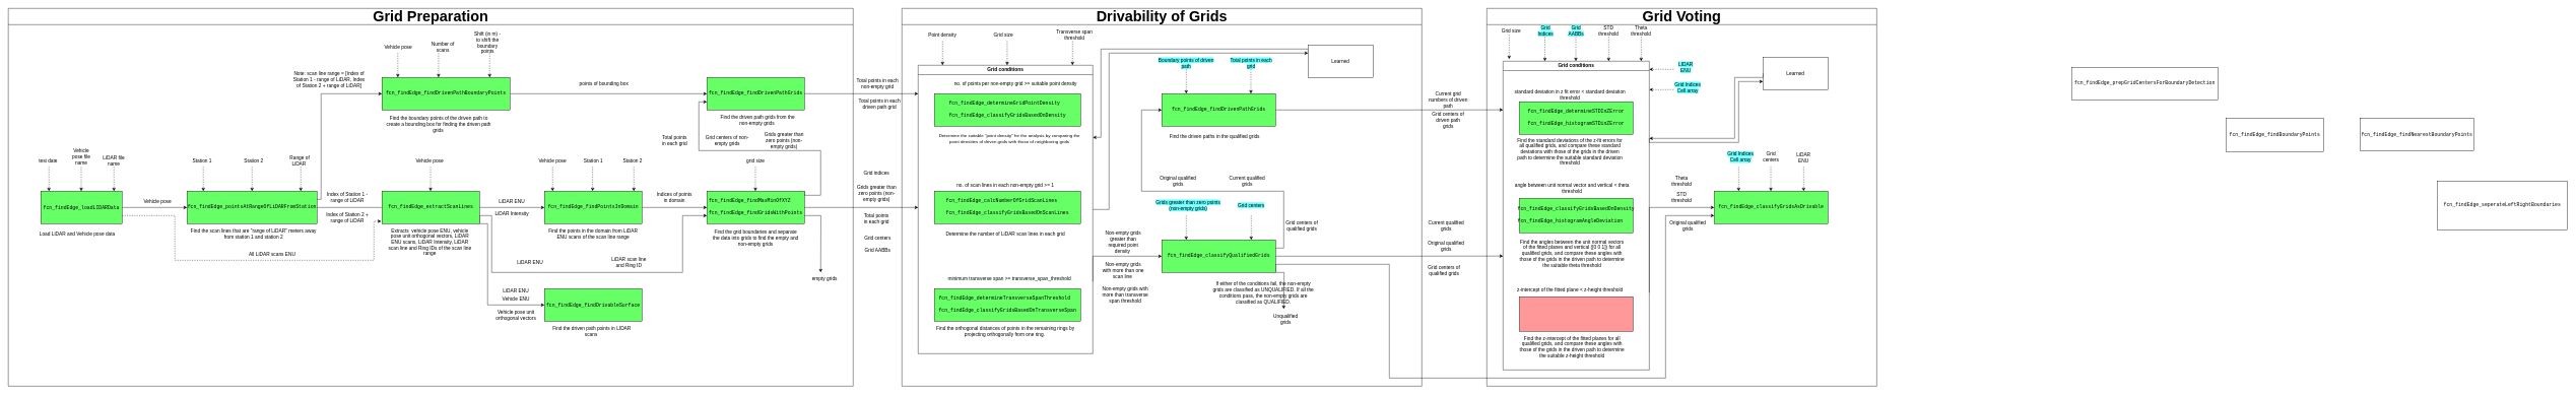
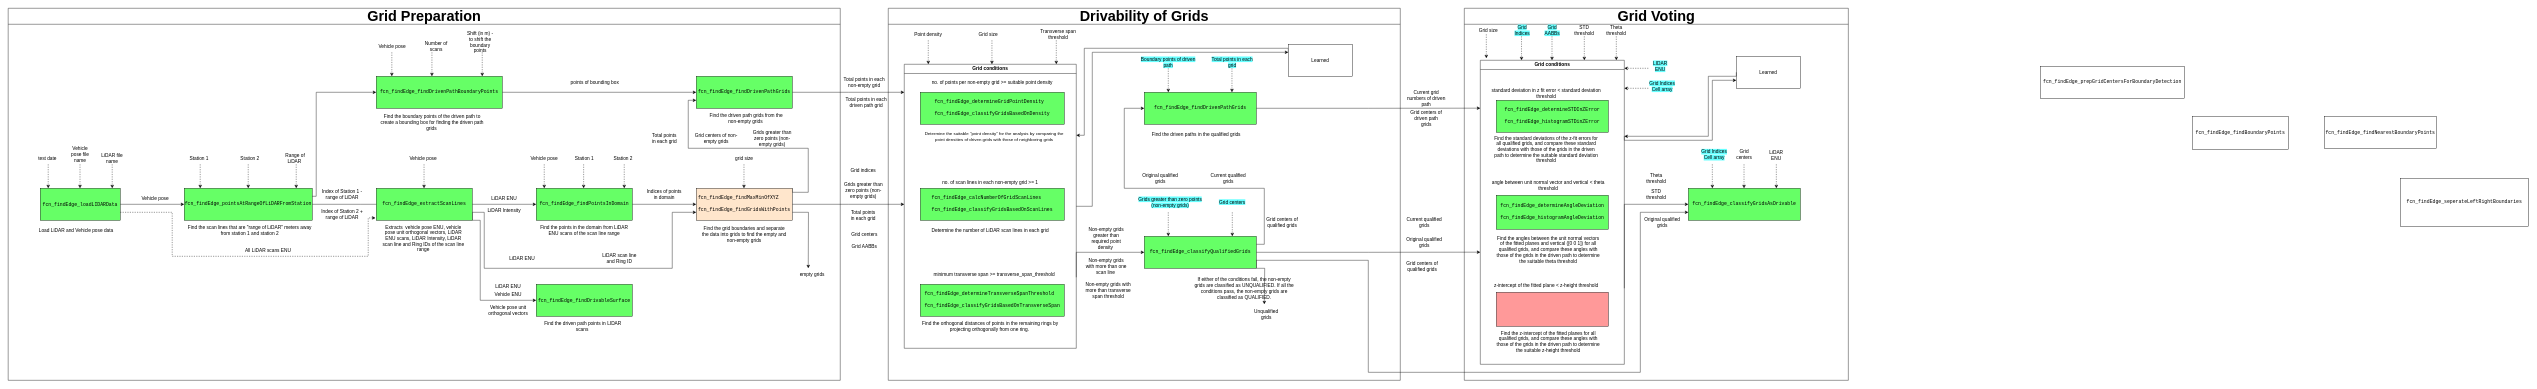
- <mxCell id="39" value="Note: scan line range = [Index of Station 1 - range of LiDAR, Index of Station 2 + range of LiDAR]" style="text;html=1;align=center;verticalAlign=middle;whiteSpace=wrap;rounded=0;" vertex="1" parent="1"><mxGeometry x="720" y="130" width="180" height="130" as="geometry" /></mxCell>
- <mxCell id="97" value="no. of points per non-empty grid &amp;gt;= suitable point density" style="text;html=1;align=center;verticalAlign=middle;whiteSpace=wrap;rounded=0;" vertex="1" parent="96"><mxGeometry x="85" y="30" width="310" height="30" as="geometry" /></mxCell>
+ <mxCell id="97" value="no. of points per non-empty grid &amp;gt;= suitable point density" style="text;html=1;align=center;verticalAlign=middle;whiteSpace=wrap;rounded=0;" vertex="1" parent="96"><mxGeometry x="65" y="30" width="310" height="30" as="geometry" /></mxCell>
- <mxCell id="62" value="&lt;div style=&quot;padding: 30px; text-align: start;&quot; class=&quot;rtcContent&quot;&gt;&lt;div style=&quot;font-family: Menlo, Monaco, Consolas, &amp;quot;Courier New&amp;quot;, monospace;&quot; class=&quot;lineNode&quot;&gt;&lt;span style=&quot;white-space: pre; background-color: initial;&quot;&gt;&lt;font style=&quot;font-size: 12px;&quot;&gt;fcn_findEdge_findMaxMinOfXYZ&lt;/font&gt;&lt;/span&gt;&lt;/div&gt;&lt;div style=&quot;font-size: 13px; font-family: Menlo, Monaco, Consolas, &amp;quot;Courier New&amp;quot;, monospace;&quot; class=&quot;lineNode&quot;&gt;&lt;span style=&quot;white-space: pre; background-color: initial;&quot;&gt;&lt;br&gt;&lt;/span&gt;&lt;/div&gt;&lt;div style=&quot;font-family: Menlo, Monaco, Consolas, &amp;quot;Courier New&amp;quot;, monospace;&quot; class=&quot;lineNode&quot;&gt;&lt;span style=&quot;white-space: pre;&quot;&gt;&lt;font style=&quot;font-size: 12px;&quot;&gt;fcn_findEdge_findGridsWithPoints&lt;/font&gt;&lt;/span&gt;&lt;/div&gt;&lt;/div&gt;" style="rounded=0;whiteSpace=wrap;html=1;fillColor=#66FF66;" vertex="1" parent="1"><mxGeometry x="1740" y="470" width="240" height="80" as="geometry" /></mxCell>
+ <mxCell id="62" value="&lt;div style=&quot;padding: 30px; text-align: start;&quot; class=&quot;rtcContent&quot;&gt;&lt;div style=&quot;font-family: Menlo, Monaco, Consolas, &amp;quot;Courier New&amp;quot;, monospace;&quot; class=&quot;lineNode&quot;&gt;&lt;span style=&quot;white-space: pre; background-color: initial;&quot;&gt;&lt;font style=&quot;font-size: 12px;&quot;&gt;fcn_findEdge_findMaxMinOfXYZ&lt;/font&gt;&lt;/span&gt;&lt;/div&gt;&lt;div style=&quot;font-size: 13px; font-family: Menlo, Monaco, Consolas, &amp;quot;Courier New&amp;quot;, monospace;&quot; class=&quot;lineNode&quot;&gt;&lt;span style=&quot;white-space: pre; background-color: initial;&quot;&gt;&lt;br&gt;&lt;/span&gt;&lt;/div&gt;&lt;div style=&quot;font-family: Menlo, Monaco, Consolas, &amp;quot;Courier New&amp;quot;, monospace;&quot; class=&quot;lineNode&quot;&gt;&lt;span style=&quot;white-space: pre;&quot;&gt;&lt;font style=&quot;font-size: 12px;&quot;&gt;fcn_findEdge_findGridsWithPoints&lt;/font&gt;&lt;/span&gt;&lt;/div&gt;&lt;/div&gt;" style="rounded=0;whiteSpace=wrap;html=1;fillColor=#ffe6cc;" vertex="1" parent="1"><mxGeometry x="1740" y="470" width="240" height="80" as="geometry" /></mxCell>
- <mxCell id="143" value="&lt;div style=&quot;padding: 30px; text-align: start;&quot; class=&quot;rtcContent&quot;&gt;&lt;div style=&quot;font-family: Menlo, Monaco, Consolas, &amp;quot;Courier New&amp;quot;, monospace;&quot; class=&quot;lineNode&quot;&gt;&lt;div style=&quot;padding: 30px;&quot; class=&quot;rtcContent&quot;&gt;&lt;div style=&quot;&quot; class=&quot;lineNode&quot;&gt;&lt;span style=&quot;white-space: pre;&quot;&gt;&lt;font style=&quot;font-size: 12px;&quot;&gt;fcn_findEdge_classifyGridsBasedOnDensity&lt;/font&gt;&lt;/span&gt;&lt;/div&gt;&lt;div style=&quot;font-size: 13px;&quot; class=&quot;lineNode&quot;&gt;&lt;span style=&quot;white-space: pre; background-color: initial;&quot;&gt;&lt;br&gt;&lt;/span&gt;&lt;/div&gt;&lt;div style=&quot;&quot; class=&quot;lineNode&quot;&gt;&lt;span style=&quot;white-space: pre; background-color: initial;&quot;&gt;&lt;font style=&quot;font-size: 12px;&quot;&gt;fcn_findEdge_histogramAngleDeviation&lt;/font&gt;&lt;/span&gt;&lt;/div&gt;&lt;/div&gt;&lt;/div&gt;&lt;/div&gt;" style="rounded=0;whiteSpace=wrap;html=1;fillColor=#66FF66;" vertex="1" parent="142"><mxGeometry x="40" y="337.5" width="280" height="85" as="geometry" /></mxCell>
+ <mxCell id="143" value="&lt;div style=&quot;padding: 30px; text-align: start;&quot; class=&quot;rtcContent&quot;&gt;&lt;div style=&quot;font-family: Menlo, Monaco, Consolas, &amp;quot;Courier New&amp;quot;, monospace;&quot; class=&quot;lineNode&quot;&gt;&lt;div style=&quot;padding: 30px;&quot; class=&quot;rtcContent&quot;&gt;&lt;div style=&quot;&quot; class=&quot;lineNode&quot;&gt;&lt;span style=&quot;white-space: pre;&quot;&gt;&lt;font style=&quot;font-size: 12px;&quot;&gt;fcn_findEdge_determineAngleDeviation&lt;/font&gt;&lt;/span&gt;&lt;/div&gt;&lt;div style=&quot;font-size: 13px;&quot; class=&quot;lineNode&quot;&gt;&lt;span style=&quot;white-space: pre; background-color: initial;&quot;&gt;&lt;br&gt;&lt;/span&gt;&lt;/div&gt;&lt;div style=&quot;&quot; class=&quot;lineNode&quot;&gt;&lt;span style=&quot;white-space: pre; background-color: initial;&quot;&gt;&lt;font style=&quot;font-size: 12px;&quot;&gt;fcn_findEdge_histogramAngleDeviation&lt;/font&gt;&lt;/span&gt;&lt;/div&gt;&lt;/div&gt;&lt;/div&gt;&lt;/div&gt;" style="rounded=0;whiteSpace=wrap;html=1;fillColor=#66FF66;" vertex="1" parent="142"><mxGeometry x="40" y="337.5" width="280" height="85" as="geometry" /></mxCell>
